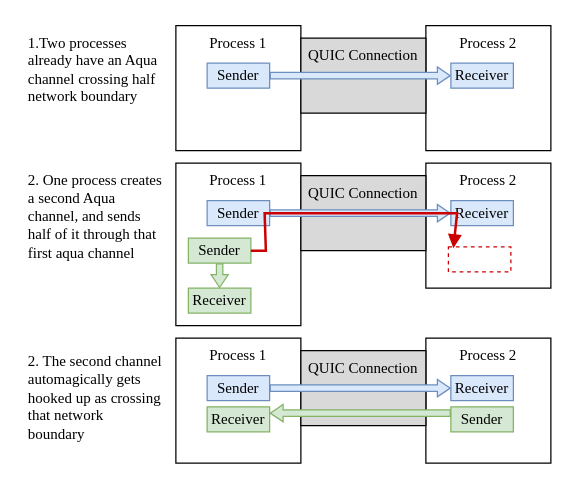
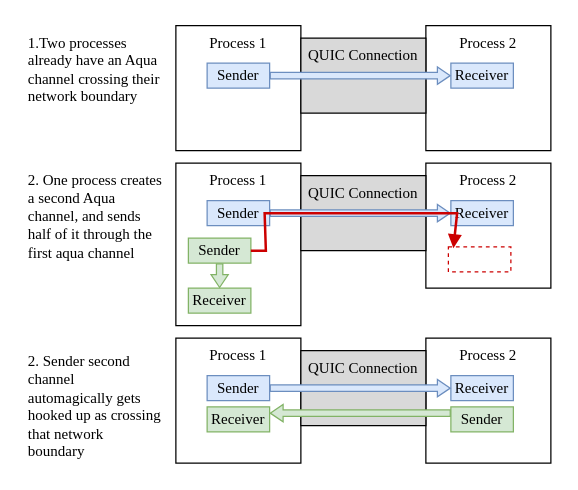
- <mxCell id="8" value="1.Two processes already have an Aqua channel crossing half network boundary" style="text;html=1;align=left;verticalAlign=top;whiteSpace=wrap;rounded=0;fontFamily=Times New Roman;" vertex="1" parent="1"><mxGeometry y="20" width="110" height="90" as="geometry" x="20" /></mxCell>
+ <mxCell id="8" value="1.Two processes already have an Aqua channel crossing their network boundary" style="text;html=1;align=left;verticalAlign=top;whiteSpace=wrap;rounded=0;fontFamily=Times New Roman;" vertex="1" parent="1"><mxGeometry y="20" width="110" height="90" as="geometry" x="20" /></mxCell>
- <mxCell id="15" value="2. One process creates a second Aqua channel, and sends half of it through that first aqua channel" style="text;html=1;align=left;verticalAlign=top;whiteSpace=wrap;rounded=0;fontFamily=Times New Roman;" vertex="1" parent="1"><mxGeometry y="130" width="110" height="90" as="geometry" x="20" /></mxCell>
+ <mxCell id="15" value="2. One process creates a second Aqua channel, and sends half of it through the first aqua channel" style="text;html=1;align=left;verticalAlign=top;whiteSpace=wrap;rounded=0;fontFamily=Times New Roman;" vertex="1" parent="1"><mxGeometry y="130" width="110" height="90" as="geometry" x="20" /></mxCell>
- <mxCell id="25" value="2. The second channel automagically gets hooked up as crossing that network boundary" style="text;html=1;align=left;verticalAlign=top;whiteSpace=wrap;rounded=0;fontFamily=Times New Roman;" vertex="1" parent="1"><mxGeometry y="275" width="110" height="90" as="geometry" x="20" /></mxCell>
+ <mxCell id="25" value="2. Sender second channel automagically gets hooked up as crossing that network boundary" style="text;html=1;align=left;verticalAlign=top;whiteSpace=wrap;rounded=0;fontFamily=Times New Roman;" vertex="1" parent="1"><mxGeometry y="275" width="110" height="90" as="geometry" x="20" /></mxCell>
